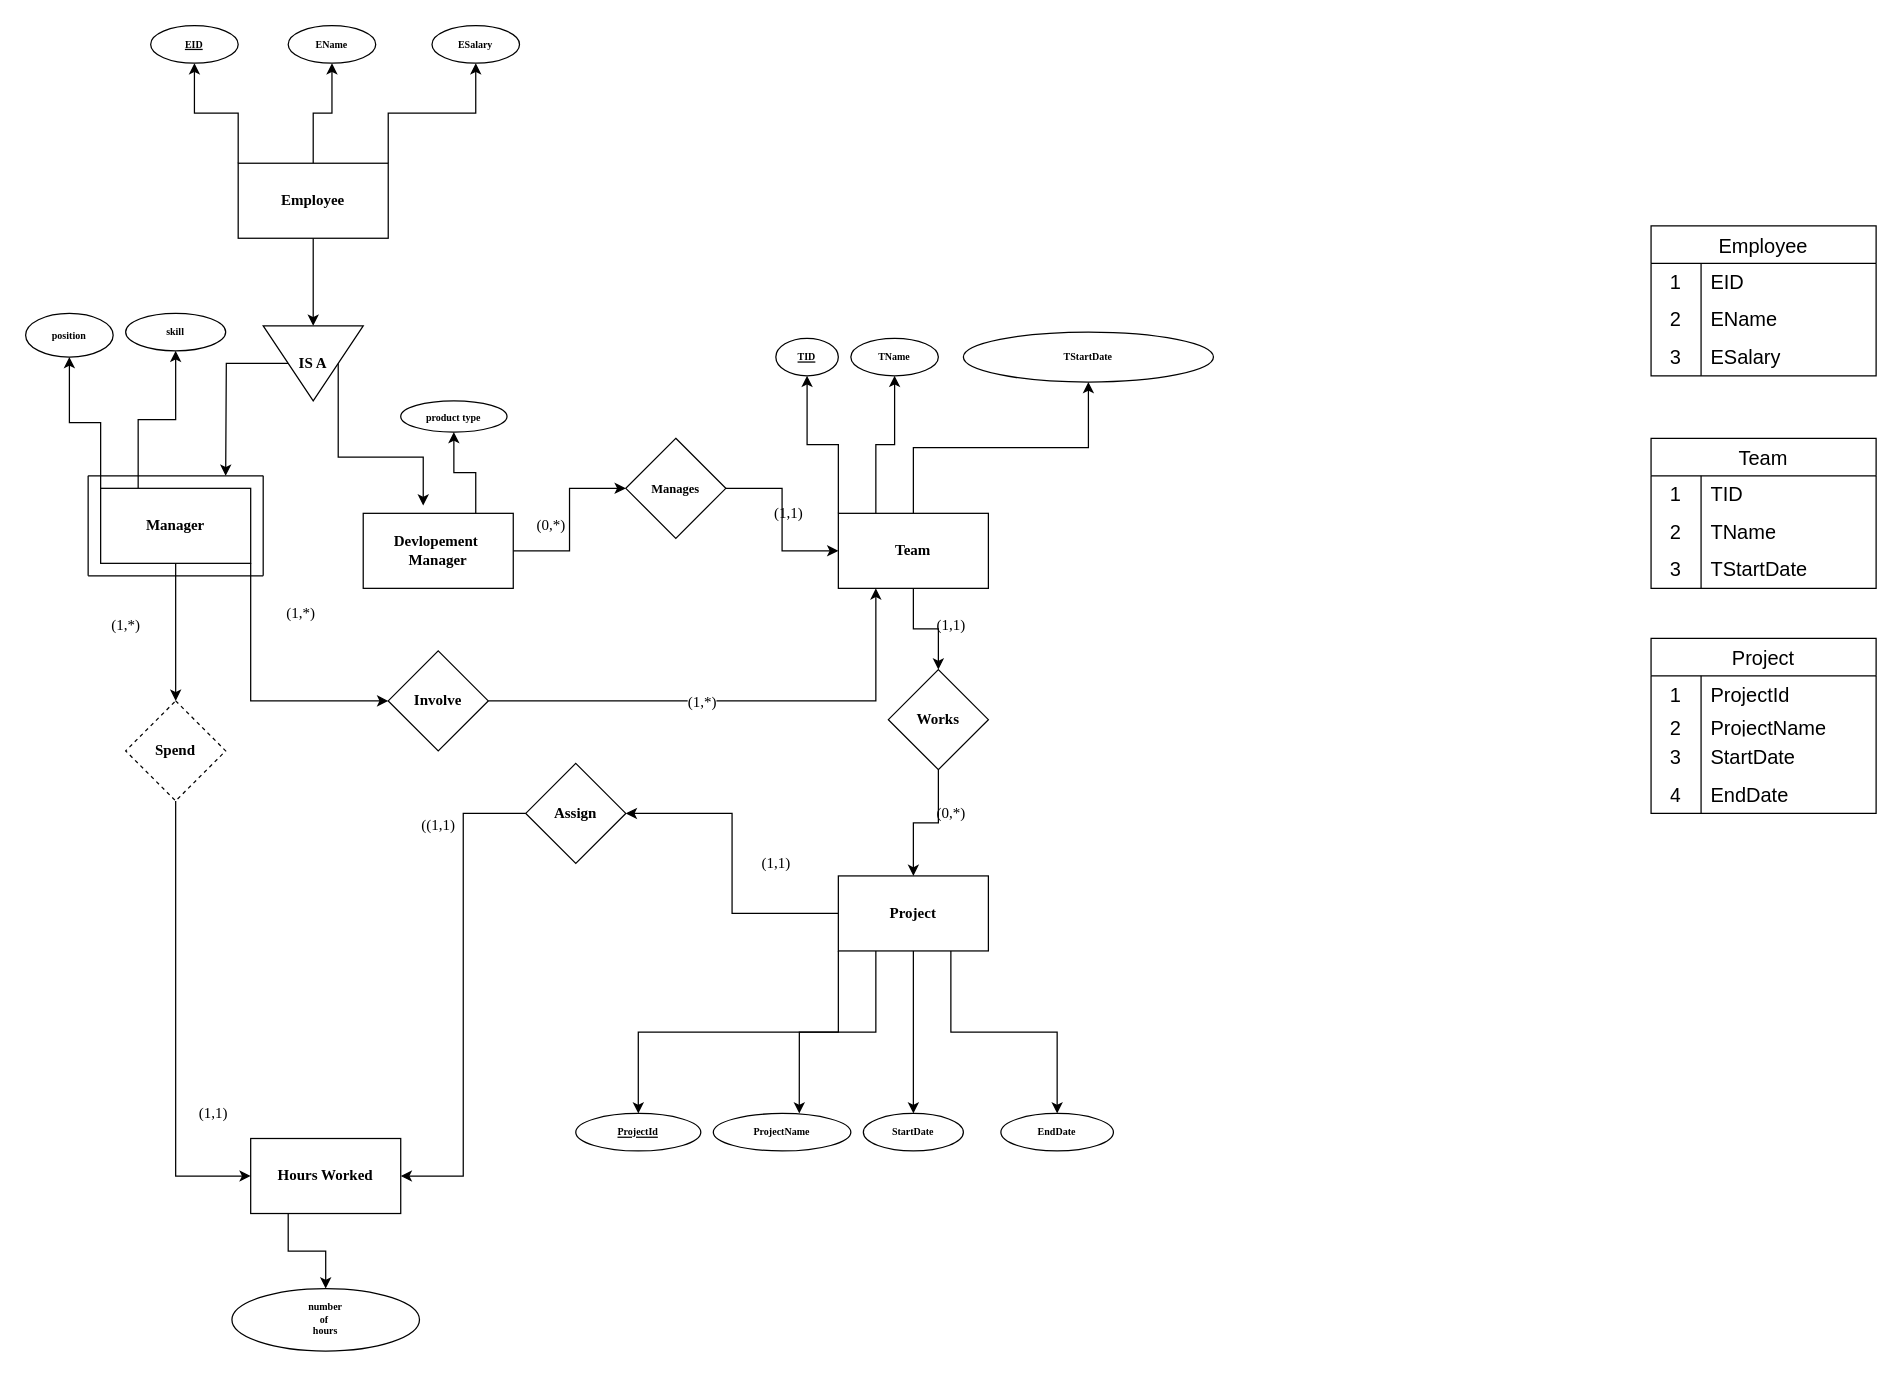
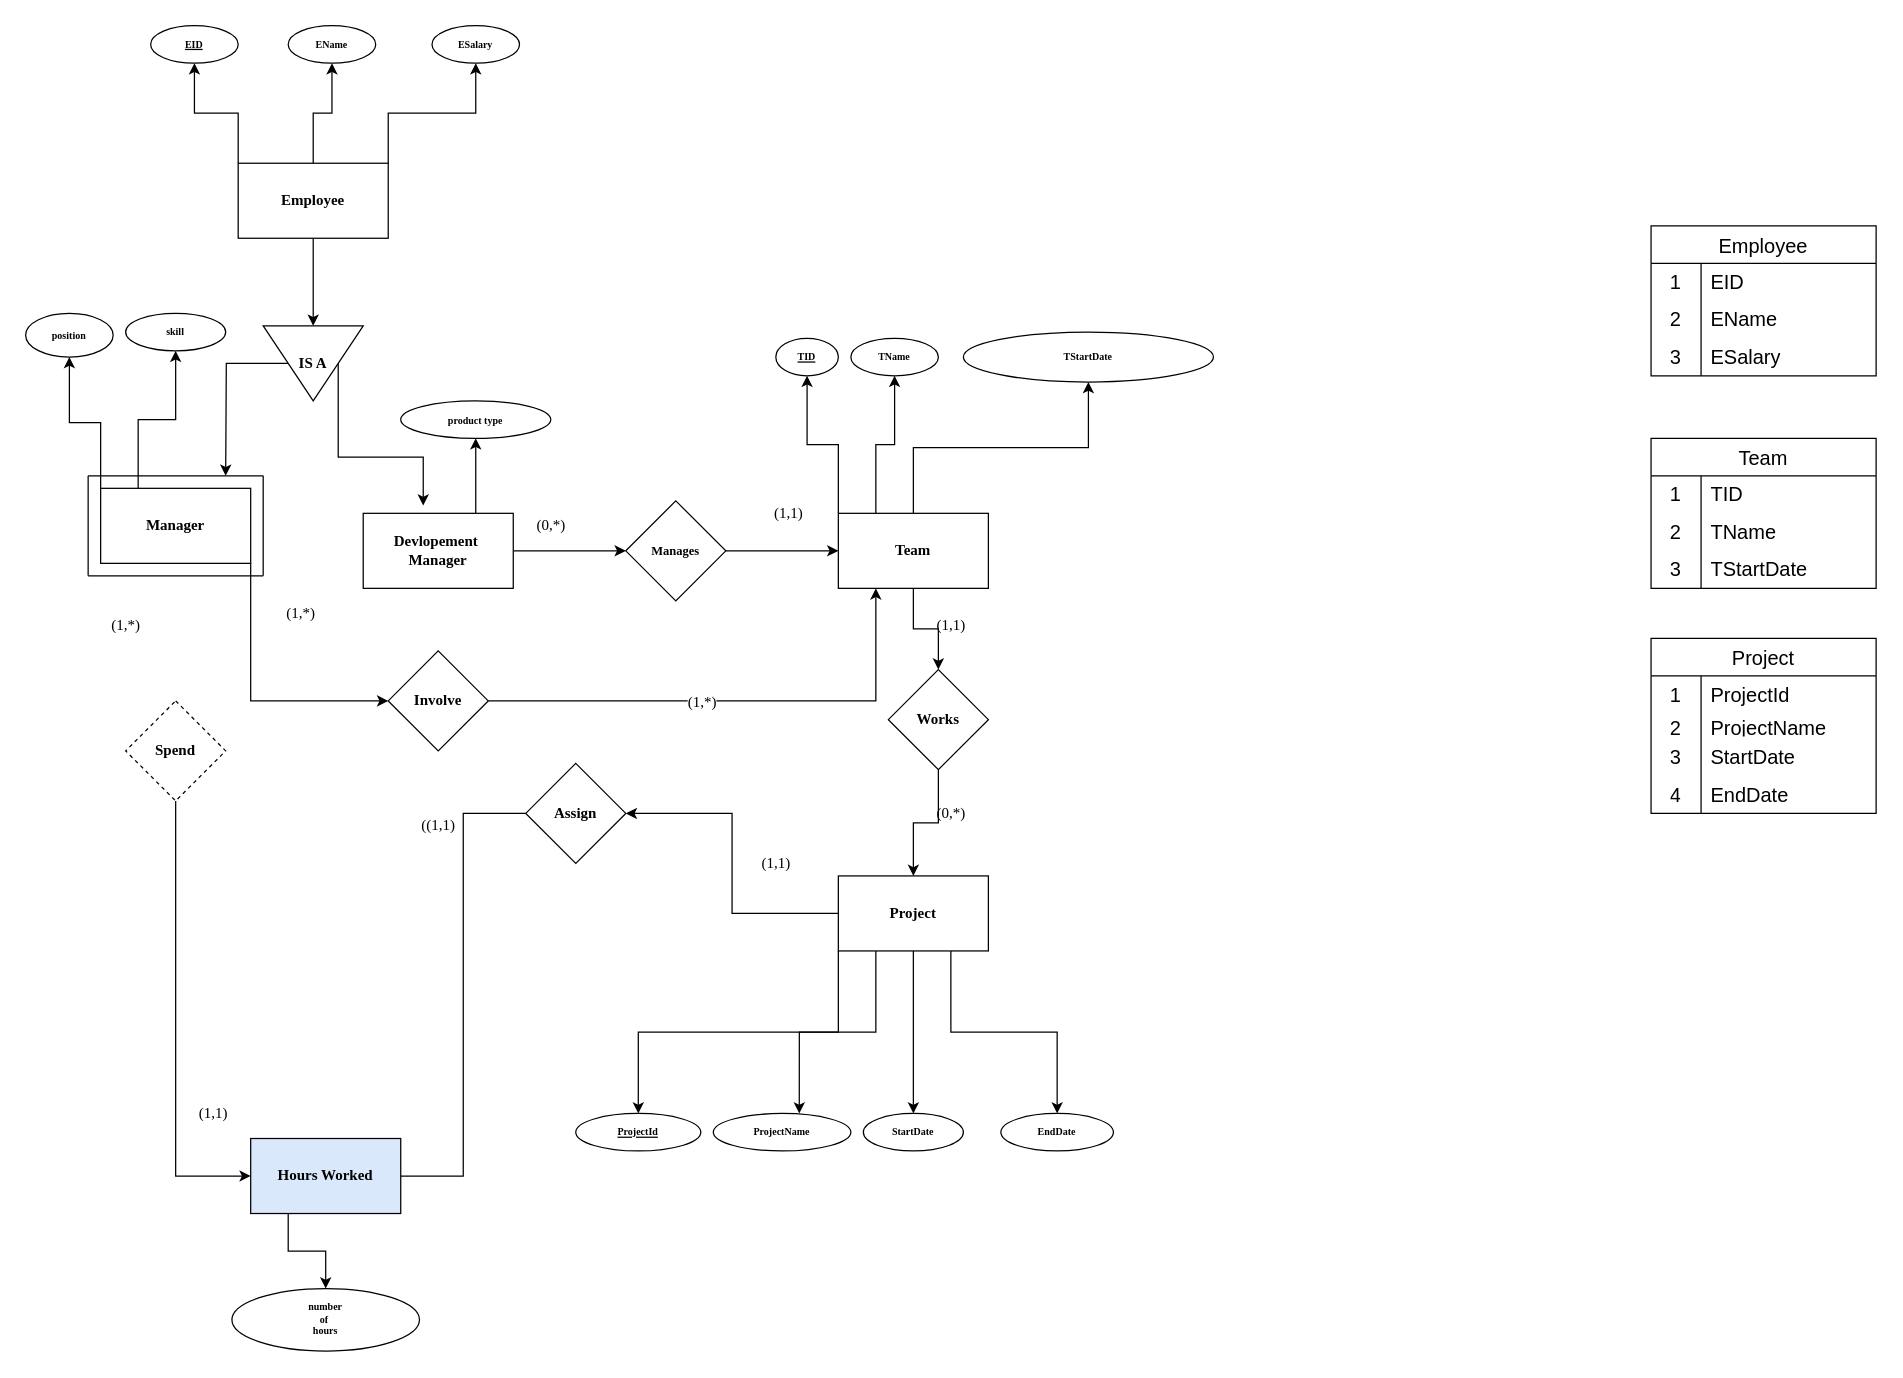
- <mxCell id="18" value="&lt;b style=&quot;font-size: 8px;&quot;&gt;product type&lt;/b&gt;" style="ellipse;whiteSpace=wrap;html=1;fontFamily=Verdana;direction=south;" parent="1" vertex="1"><mxGeometry x="320" y="320" width="85" height="25" as="geometry" /></mxCell>
+ <mxCell id="18" value="&lt;b style=&quot;font-size: 8px;&quot;&gt;product type&lt;/b&gt;" style="ellipse;whiteSpace=wrap;html=1;fontFamily=Verdana;direction=south;" parent="1" vertex="1"><mxGeometry x="320" y="320" width="120" height="30" as="geometry" /></mxCell>
- <mxCell id="29" value="&lt;b style=&quot;font-size: 10px;&quot;&gt;Manages&lt;/b&gt;" style="rhombus;whiteSpace=wrap;html=1;fontFamily=Verdana;fontSize=8;" parent="1" vertex="1"><mxGeometry x="500" y="350" width="80" height="80" as="geometry" /></mxCell>
+ <mxCell id="29" value="&lt;b style=&quot;font-size: 10px;&quot;&gt;Manages&lt;/b&gt;" style="rhombus;whiteSpace=wrap;html=1;fontFamily=Verdana;fontSize=8;" parent="1" vertex="1"><mxGeometry x="500" y="400" width="80" height="80" as="geometry" /></mxCell>
- <mxCell id="15" style="edgeStyle=orthogonalEdgeStyle;rounded=0;orthogonalLoop=1;jettySize=auto;html=1;exitX=0.5;exitY=1;exitDx=0;exitDy=0;entryX=0.5;entryY=0;entryDx=0;entryDy=0;fontFamily=Verdana;fontSize=12;" parent="1" source="17" target="55" edge="1"><mxGeometry relative="1" as="geometry" /></mxCell>
- <mxCell id="53" value="&lt;b&gt;Hours Worked&lt;/b&gt;" style="rounded=0;whiteSpace=wrap;html=1;fontFamily=Verdana;fontSize=12;" parent="1" vertex="1"><mxGeometry x="200" y="910" width="120" height="60" as="geometry" /></mxCell>
+ <mxCell id="53" value="&lt;b&gt;Hours Worked&lt;/b&gt;" style="rounded=0;whiteSpace=wrap;html=1;fontFamily=Verdana;fontSize=12;fillColor=#dae8fc;" parent="1" vertex="1"><mxGeometry x="200" y="910" width="120" height="60" as="geometry" /></mxCell>
- <mxCell id="50" style="edgeStyle=orthogonalEdgeStyle;rounded=0;orthogonalLoop=1;jettySize=auto;html=1;exitX=0;exitY=0.5;exitDx=0;exitDy=0;entryX=1;entryY=0.5;entryDx=0;entryDy=0;fontFamily=Verdana;fontSize=12;" parent="1" source="51" target="53" edge="1"><mxGeometry relative="1" as="geometry" /></mxCell>
+ <mxCell id="50" style="edgeStyle=orthogonalEdgeStyle;rounded=0;orthogonalLoop=1;jettySize=auto;html=1;exitX=0;exitY=0.5;exitDx=0;exitDy=0;entryX=1;entryY=0.5;entryDx=0;entryDy=0;fontFamily=Verdana;fontSize=12;endArrow=none;" parent="1" source="51" target="53" edge="1"><mxGeometry relative="1" as="geometry" /></mxCell>
